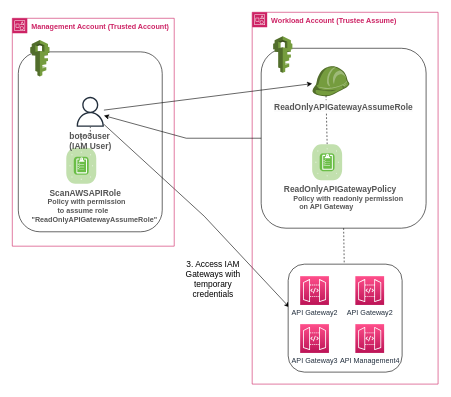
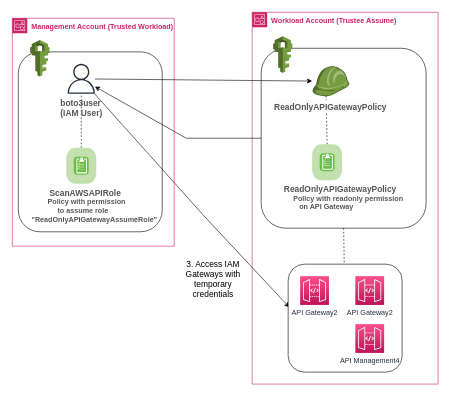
- <mxCell id="8" value="&lt;b&gt;Management Account (Trusted Account)&lt;/b&gt;" style="points=[[0,0],[0.25,0],[0.5,0],[0.75,0],[1,0],[1,0.25],[1,0.5],[1,0.75],[1,1],[0.75,1],[0.5,1],[0.25,1],[0,1],[0,0.75],[0,0.5],[0,0.25]];outlineConnect=0;gradientColor=none;html=1;whiteSpace=wrap;fontSize=12;fontStyle=0;container=1;pointerEvents=0;collapsible=0;recursiveResize=0;shape=mxgraph.aws4.group;grIcon=mxgraph.aws4.group_account;strokeColor=#CD2264;fillColor=none;verticalAlign=top;align=left;spacingLeft=30;fontColor=#CD2264;dashed=0;" vertex="1" parent="1"><mxGeometry x="20" y="30" width="270" height="380" as="geometry" /></mxCell>
+ <mxCell id="8" value="&lt;b&gt;Management Account (Trusted Workload)&lt;/b&gt;" style="points=[[0,0],[0.25,0],[0.5,0],[0.75,0],[1,0],[1,0.25],[1,0.5],[1,0.75],[1,1],[0.75,1],[0.5,1],[0.25,1],[0,1],[0,0.75],[0,0.5],[0,0.25]];outlineConnect=0;gradientColor=none;html=1;whiteSpace=wrap;fontSize=12;fontStyle=0;container=1;pointerEvents=0;collapsible=0;recursiveResize=0;shape=mxgraph.aws4.group;grIcon=mxgraph.aws4.group_account;strokeColor=#CD2264;fillColor=none;verticalAlign=top;align=left;spacingLeft=30;fontColor=#CD2264;dashed=0;" vertex="1" parent="1"><mxGeometry x="20" y="30" width="270" height="380" as="geometry" /></mxCell>
- <mxCell id="6" value="&lt;div style=&quot;text-align: start;&quot;&gt;&lt;font style=&quot;font-size: 14px;&quot; face=&quot;Fira Sans, sans-serif&quot; color=&quot;#555555&quot;&gt;&lt;b style=&quot;&quot;&gt;boto3user&lt;br&gt;(IAM User)&lt;/b&gt;&lt;/font&gt;&lt;/div&gt;" style="sketch=0;outlineConnect=0;fontColor=#232F3E;gradientColor=none;fillColor=#232F3D;strokeColor=none;dashed=0;verticalLabelPosition=bottom;verticalAlign=top;align=center;html=1;fontSize=12;fontStyle=0;aspect=fixed;pointerEvents=1;shape=mxgraph.aws4.user;" vertex="1" parent="1"><mxGeometry x="125" y="161" width="50" height="50" as="geometry" /></mxCell>
+ <mxCell id="6" value="&lt;div style=&quot;text-align: start;&quot;&gt;&lt;font style=&quot;font-size: 14px;&quot; face=&quot;Fira Sans, sans-serif&quot; color=&quot;#555555&quot;&gt;&lt;b style=&quot;&quot;&gt;boto3user&lt;br&gt;(IAM User)&lt;/b&gt;&lt;/font&gt;&lt;/div&gt;" style="sketch=0;outlineConnect=0;fontColor=#232F3E;gradientColor=none;fillColor=#232F3D;strokeColor=none;dashed=0;verticalLabelPosition=bottom;verticalAlign=top;align=center;html=1;fontSize=12;fontStyle=0;aspect=fixed;pointerEvents=1;shape=mxgraph.aws4.user;" vertex="1" parent="1"><mxGeometry x="110" y="106" width="50" height="50" as="geometry" /></mxCell>
- <mxCell id="16" value="&lt;b style=&quot;border-color: var(--border-color); color: rgb(85, 85, 85); font-family: &amp;quot;Fira Sans&amp;quot;, sans-serif; font-style: normal; font-variant-ligatures: normal; font-variant-caps: normal; letter-spacing: normal; orphans: 2; text-align: start; text-indent: 0px; text-transform: none; widows: 2; word-spacing: 0px; -webkit-text-stroke-width: 0px; background-color: rgb(251, 251, 251); text-decoration-thickness: initial; text-decoration-style: initial; text-decoration-color: initial;&quot;&gt;&lt;font style=&quot;font-size: 14px;&quot;&gt;ReadOnlyAPIGatewayAssumeRole&lt;/font&gt;&lt;/b&gt;" style="text;whiteSpace=wrap;html=1;fontSize=18;" vertex="1" parent="9"><mxGeometry x="35" y="140" width="230" height="50" as="geometry" /></mxCell>
+ <mxCell id="16" value="&lt;b style=&quot;border-color: var(--border-color); color: rgb(85, 85, 85); font-family: &amp;quot;Fira Sans&amp;quot;, sans-serif; font-style: normal; font-variant-ligatures: normal; font-variant-caps: normal; letter-spacing: normal; orphans: 2; text-align: start; text-indent: 0px; text-transform: none; widows: 2; word-spacing: 0px; -webkit-text-stroke-width: 0px; background-color: rgb(251, 251, 251); text-decoration-thickness: initial; text-decoration-style: initial; text-decoration-color: initial;&quot;&gt;&lt;font style=&quot;font-size: 14px;&quot;&gt;ReadOnlyAPIGatewayPolicy&lt;/font&gt;&lt;/b&gt;" style="text;whiteSpace=wrap;html=1;fontSize=18;" vertex="1" parent="9"><mxGeometry x="35" y="140" width="230" height="50" as="geometry" /></mxCell>
- <mxCell id="20" value="API Gateway3" style="sketch=0;points=[[0,0,0],[0.25,0,0],[0.5,0,0],[0.75,0,0],[1,0,0],[0,1,0],[0.25,1,0],[0.5,1,0],[0.75,1,0],[1,1,0],[0,0.25,0],[0,0.5,0],[0,0.75,0],[1,0.25,0],[1,0.5,0],[1,0.75,0]];outlineConnect=0;fontColor=#232F3E;gradientColor=#FF4F8B;gradientDirection=north;fillColor=#BC1356;strokeColor=#ffffff;dashed=0;verticalLabelPosition=bottom;verticalAlign=top;align=center;html=1;fontSize=12;fontStyle=0;aspect=fixed;shape=mxgraph.aws4.resourceIcon;resIcon=mxgraph.aws4.api_gateway;" vertex="1" parent="9"><mxGeometry x="80" y="520" width="48" height="48" as="geometry" /></mxCell>
